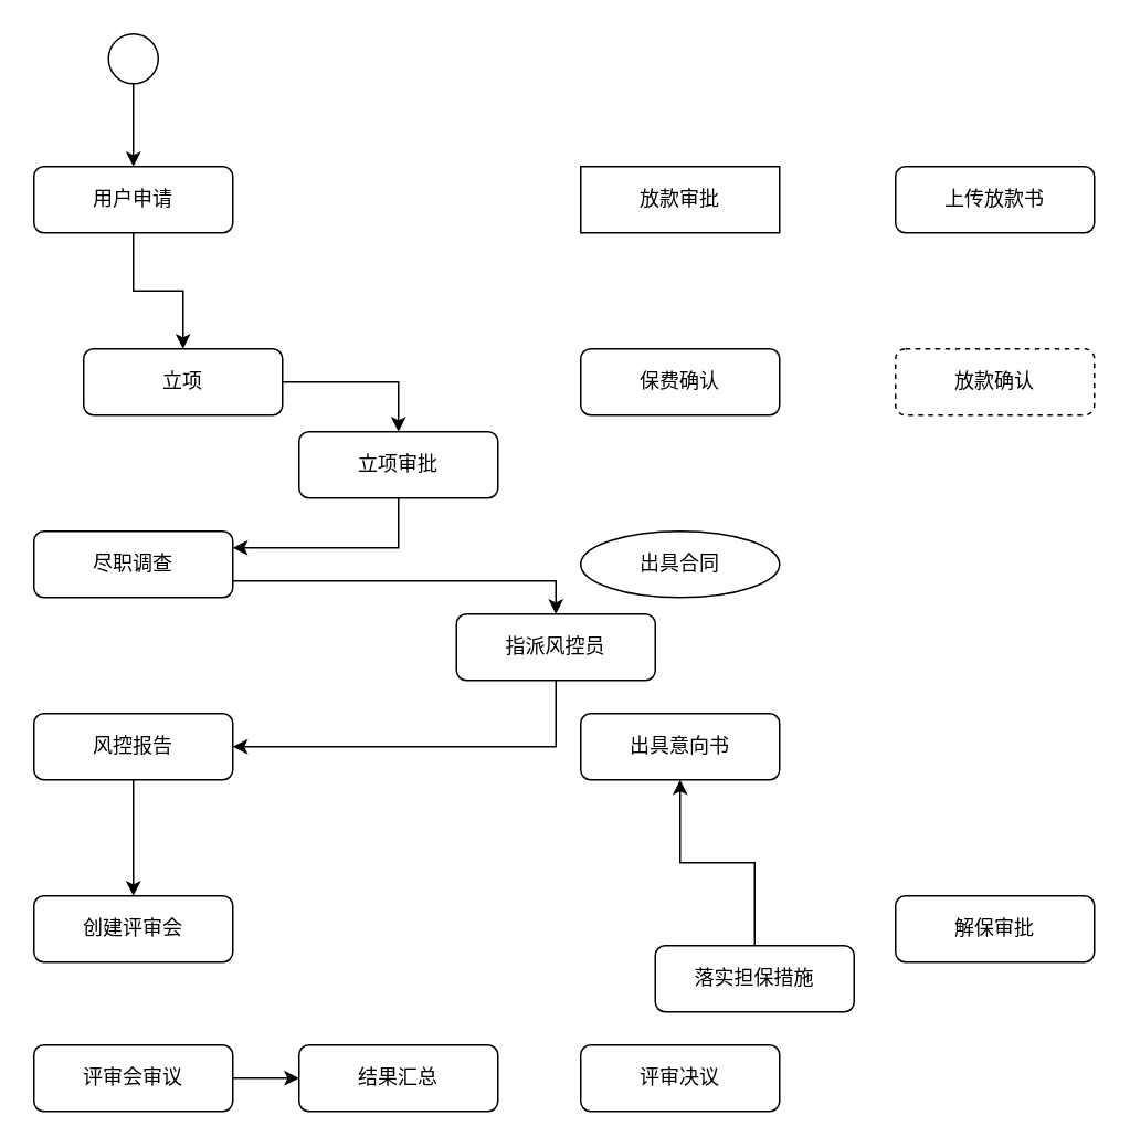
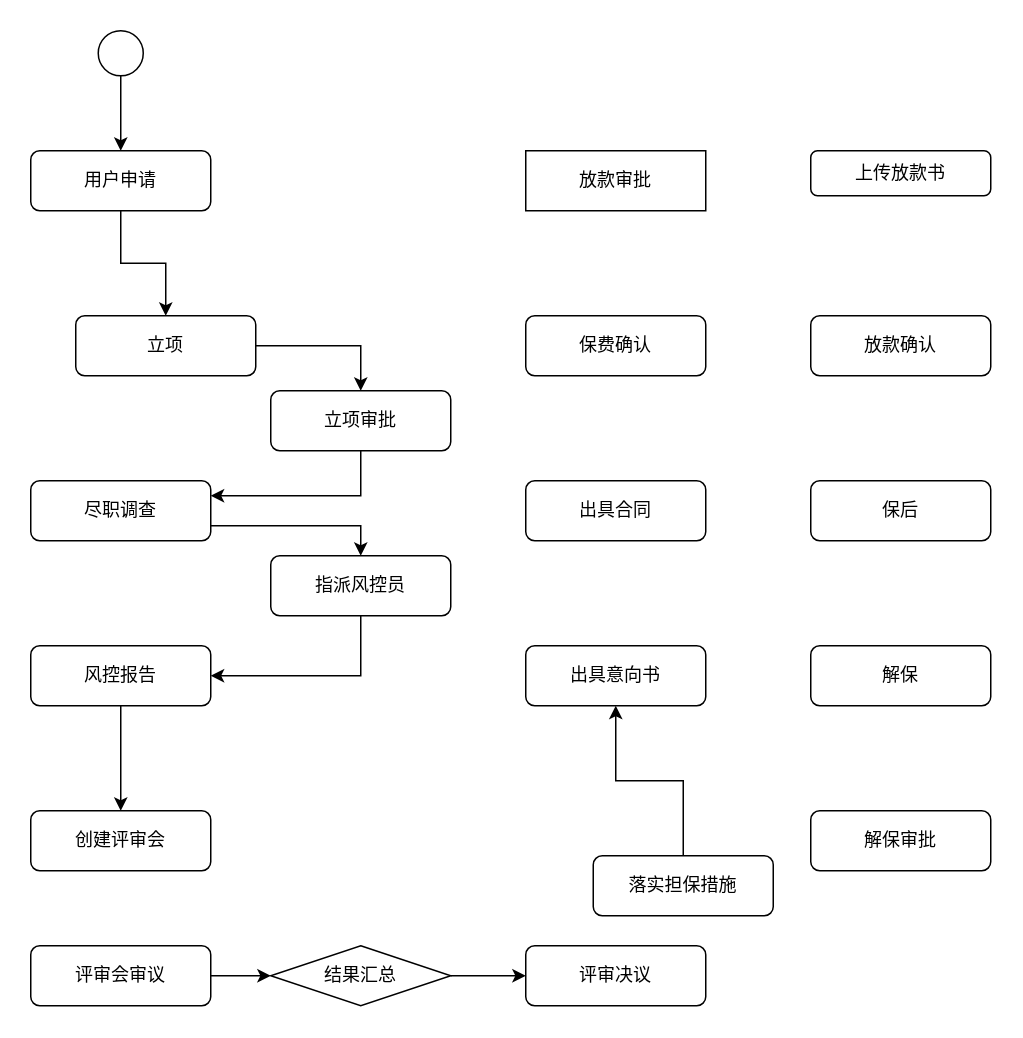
- <mxCell id="28" value="上传放款书" style="rounded=1;whiteSpace=wrap;html=1;fontSize=12;glass=0;strokeWidth=1;shadow=0;" vertex="1" parent="1"><mxGeometry x="540" y="100" width="120" height="40" as="geometry" /></mxCell>
+ <mxCell id="28" value="上传放款书" style="rounded=1;whiteSpace=wrap;html=1;fontSize=12;glass=0;strokeWidth=1;shadow=0;" vertex="1" parent="1"><mxGeometry x="540" y="100" width="120" height="30" as="geometry" /></mxCell>
- <mxCell id="29" value="放款确认" style="rounded=1;whiteSpace=wrap;html=1;fontSize=12;glass=0;strokeWidth=1;shadow=0;dashed=1;" vertex="1" parent="1"><mxGeometry x="540" y="210" width="120" height="40" as="geometry" /></mxCell>
+ <mxCell id="29" value="放款确认" style="rounded=1;whiteSpace=wrap;html=1;fontSize=12;glass=0;strokeWidth=1;shadow=0;" vertex="1" parent="1"><mxGeometry x="540" y="210" width="120" height="40" as="geometry" /></mxCell>
- <mxCell id="25" value="出具合同" style="ellipse;whiteSpace=wrap;html=1;fontSize=12;glass=0;strokeWidth=1;shadow=0;" vertex="1" parent="1"><mxGeometry x="350" y="320" width="120" height="40" as="geometry" /></mxCell>
+ <mxCell id="25" value="出具合同" style="rounded=1;whiteSpace=wrap;html=1;fontSize=12;glass=0;strokeWidth=1;shadow=0;" vertex="1" parent="1"><mxGeometry x="350" y="320" width="120" height="40" as="geometry" /></mxCell>
+ <mxCell id="30" value="保后" style="rounded=1;whiteSpace=wrap;html=1;fontSize=12;glass=0;strokeWidth=1;shadow=0;" vertex="1" parent="1"><mxGeometry x="540" y="320" width="120" height="40" as="geometry" /></mxCell>
- <mxCell id="16" value="指派风控员" style="rounded=1;whiteSpace=wrap;html=1;fontSize=12;glass=0;strokeWidth=1;shadow=0;" vertex="1" parent="1"><mxGeometry x="275" y="370" width="120" height="40" as="geometry" /></mxCell>
+ <mxCell id="16" value="指派风控员" style="rounded=1;whiteSpace=wrap;html=1;fontSize=12;glass=0;strokeWidth=1;shadow=0;" vertex="1" parent="1"><mxGeometry x="180" y="370" width="120" height="40" as="geometry" /></mxCell>
+ <mxCell id="31" value="解保" style="rounded=1;whiteSpace=wrap;html=1;fontSize=12;glass=0;strokeWidth=1;shadow=0;" vertex="1" parent="1"><mxGeometry x="540" y="430" width="120" height="40" as="geometry" /></mxCell>
- <mxCell id="20" value="结果汇总" style="rounded=1;whiteSpace=wrap;html=1;fontSize=12;glass=0;strokeWidth=1;shadow=0;" vertex="1" parent="1"><mxGeometry x="180" y="630" width="120" height="40" as="geometry" /></mxCell>
+ <mxCell id="20" value="结果汇总" style="rhombus;whiteSpace=wrap;html=1;fontSize=12;glass=0;strokeWidth=1;shadow=0;" vertex="1" parent="1"><mxGeometry x="180" y="630" width="120" height="40" as="geometry" /></mxCell>
+ <mxCell id="19" value="" style="edgeStyle=orthogonalEdgeStyle;rounded=0;orthogonalLoop=1;jettySize=auto;html=1;" edge="1" parent="1" source="20" target="21"><mxGeometry relative="1" as="geometry" /></mxCell>
